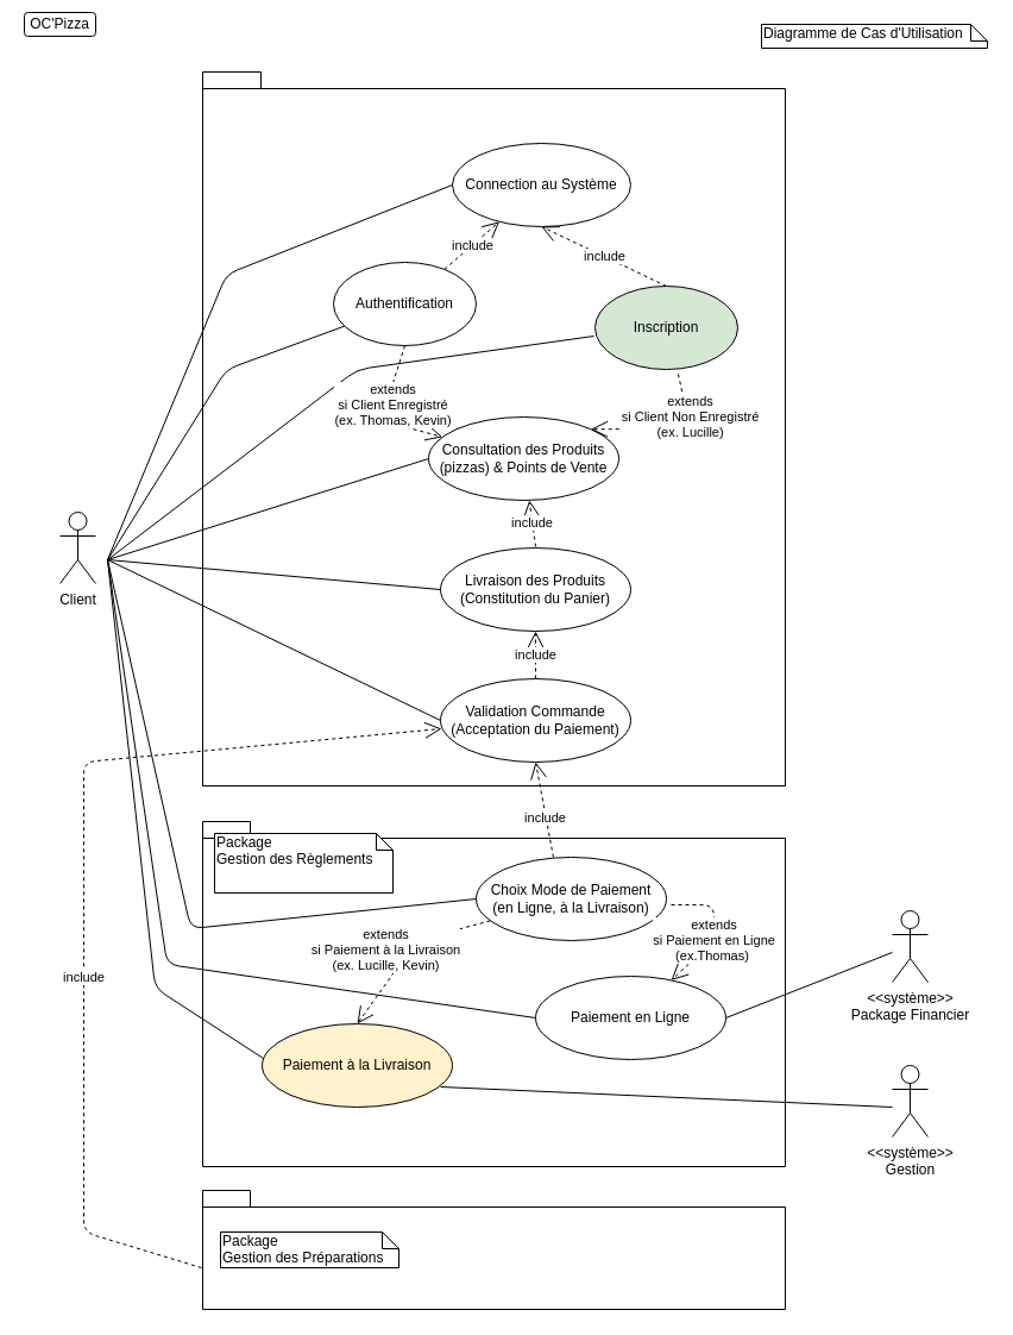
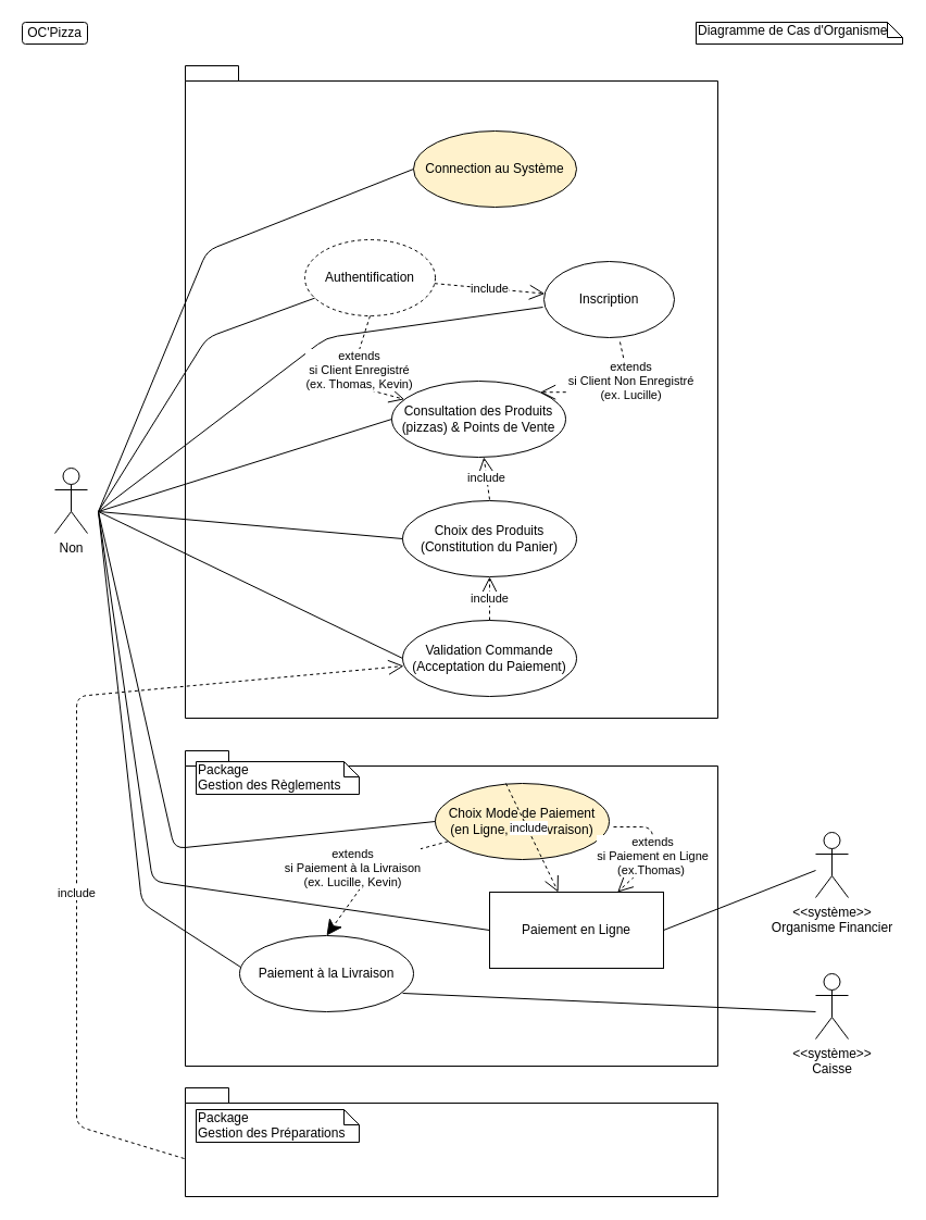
- <mxCell id="5" value="OC'Pizza" style="rounded=1;whiteSpace=wrap;html=1;" parent="1" vertex="1"><mxGeometry x="20" y="10" width="60" height="20" as="geometry" /></mxCell>
+ <mxCell id="5" value="OC'Pizza" style="rounded=1;whiteSpace=wrap;html=1;" parent="1" vertex="1"><mxGeometry x="20" y="20" width="60" height="20" as="geometry" /></mxCell>
- <mxCell id="6" value="Diagramme de Cas d'Utilisation" style="shape=note;whiteSpace=wrap;html=1;size=14;verticalAlign=top;align=left;spacingTop=-6;" parent="1" vertex="1"><mxGeometry x="640" y="20" width="190" height="20" as="geometry" /></mxCell>
+ <mxCell id="6" value="Diagramme de Cas d'Organisme" style="shape=note;whiteSpace=wrap;html=1;size=14;verticalAlign=top;align=left;spacingTop=-6;" parent="1" vertex="1"><mxGeometry x="640" y="20" width="190" height="20" as="geometry" /></mxCell>
- <mxCell id="8" value="Connection au Système" style="ellipse;whiteSpace=wrap;html=1;" parent="1" vertex="1"><mxGeometry x="380" y="120" width="150" height="70" as="geometry" /></mxCell>
+ <mxCell id="8" value="Connection au Système" style="ellipse;whiteSpace=wrap;html=1;fillColor=#fff2cc;" parent="1" vertex="1"><mxGeometry x="380" y="120" width="150" height="70" as="geometry" /></mxCell>
- <mxCell id="29" value="include" style="endArrow=open;endSize=12;dashed=1;html=1;" parent="1" source="9" target="8" edge="1"><mxGeometry width="160" relative="1" as="geometry"><mxPoint x="375" y="219.5" as="sourcePoint" /><mxPoint x="535" y="219.5" as="targetPoint" /></mxGeometry></mxCell>
+ <mxCell id="29" value="include" style="endArrow=open;endSize=12;dashed=1;html=1;" parent="1" source="9" target="10" edge="1"><mxGeometry width="160" relative="1" as="geometry"><mxPoint x="375" y="219.5" as="sourcePoint" /><mxPoint x="535" y="219.5" as="targetPoint" /></mxGeometry></mxCell>
- <mxCell id="30" value="include" style="endArrow=open;endSize=12;dashed=1;html=1;exitX=0.5;exitY=0;exitDx=0;exitDy=0;entryX=0.5;entryY=1;entryDx=0;entryDy=0;" parent="1" source="10" target="8" edge="1"><mxGeometry width="160" relative="1" as="geometry"><mxPoint x="383.324" y="235.894" as="sourcePoint" /><mxPoint x="429.535" y="195.84" as="targetPoint" /></mxGeometry></mxCell>
- <mxCell id="9" value="Authentification" style="ellipse;whiteSpace=wrap;html=1;" parent="1" vertex="1"><mxGeometry x="280" y="220" width="120" height="70" as="geometry" /></mxCell>
+ <mxCell id="9" value="Authentification" style="ellipse;whiteSpace=wrap;html=1;dashed=1;" parent="1" vertex="1"><mxGeometry x="280" y="220" width="120" height="70" as="geometry" /></mxCell>
- <mxCell id="10" value="Inscription" style="ellipse;whiteSpace=wrap;html=1;fillColor=#d5e8d4;" parent="1" vertex="1"><mxGeometry x="500" y="240" width="120" height="70" as="geometry" /></mxCell>
+ <mxCell id="10" value="Inscription" style="ellipse;whiteSpace=wrap;html=1;" parent="1" vertex="1"><mxGeometry x="500" y="240" width="120" height="70" as="geometry" /></mxCell>
- <mxCell id="12" value="Livraison des Produits&lt;br&gt;(Constitution du Panier)" style="ellipse;whiteSpace=wrap;html=1;" parent="1" vertex="1"><mxGeometry x="370" y="460" width="160" height="70" as="geometry" /></mxCell>
+ <mxCell id="12" value="Choix des Produits&lt;br&gt;(Constitution du Panier)" style="ellipse;whiteSpace=wrap;html=1;" parent="1" vertex="1"><mxGeometry x="370" y="460" width="160" height="70" as="geometry" /></mxCell>
- <mxCell id="7" value="Client" style="shape=umlActor;verticalLabelPosition=bottom;labelBackgroundColor=#ffffff;verticalAlign=top;html=1;" parent="1" vertex="1"><mxGeometry x="50" y="430" width="30" height="60" as="geometry" /></mxCell>
+ <mxCell id="7" value="Non" style="shape=umlActor;verticalLabelPosition=bottom;labelBackgroundColor=#ffffff;verticalAlign=top;html=1;" parent="1" vertex="1"><mxGeometry x="50" y="430" width="30" height="60" as="geometry" /></mxCell>
- <mxCell id="33" value="include" style="endArrow=open;endSize=12;dashed=1;html=1;exitX=0.406;exitY=0;exitDx=0;exitDy=0;exitPerimeter=0;entryX=0.5;entryY=1;entryDx=0;entryDy=0;" parent="1" source="22" target="13" edge="1"><mxGeometry x="-0.169" y="1" width="160" relative="1" as="geometry"><mxPoint x="430" y="750" as="sourcePoint" /><mxPoint x="590" y="750" as="targetPoint" /><mxPoint as="offset" /></mxGeometry></mxCell>
+ <mxCell id="33" value="include" style="endArrow=open;endSize=12;dashed=1;html=1;exitX=0.406;exitY=0;exitDx=0;exitDy=0;exitPerimeter=0;" parent="1" source="22" target="21" edge="1"><mxGeometry x="-0.169" y="1" width="160" relative="1" as="geometry"><mxPoint x="430" y="750" as="sourcePoint" /><mxPoint x="590" y="750" as="targetPoint" /><mxPoint as="offset" /></mxGeometry></mxCell>
- <mxCell id="20" value="Package&lt;br&gt;Gestion des Règlements" style="shape=note;whiteSpace=wrap;html=1;size=14;verticalAlign=top;align=left;spacingTop=-6;" parent="1" vertex="1"><mxGeometry x="180" y="700" width="150" height="50" as="geometry" /></mxCell>
+ <mxCell id="20" value="Package&lt;br&gt;Gestion des Règlements" style="shape=note;whiteSpace=wrap;html=1;size=14;verticalAlign=top;align=left;spacingTop=-6;" parent="1" vertex="1"><mxGeometry x="180" y="700" width="150" height="30" as="geometry" /></mxCell>
- <mxCell id="22" value="Choix Mode de Paiement&lt;br&gt;(en Ligne, à la Livraison)" style="ellipse;whiteSpace=wrap;html=1;" parent="1" vertex="1"><mxGeometry x="400" y="720" width="160" height="70" as="geometry" /></mxCell>
+ <mxCell id="22" value="Choix Mode de Paiement&lt;br&gt;(en Ligne, à la Livraison)" style="ellipse;whiteSpace=wrap;html=1;fillColor=#fff2cc;" parent="1" vertex="1"><mxGeometry x="400" y="720" width="160" height="70" as="geometry" /></mxCell>
- <mxCell id="26" value="&amp;lt;&amp;lt;système&amp;gt;&amp;gt;&lt;br&gt;Package Financier" style="shape=umlActor;verticalLabelPosition=bottom;labelBackgroundColor=#ffffff;verticalAlign=top;html=1;" parent="1" vertex="1"><mxGeometry x="750" y="765" width="30" height="60" as="geometry" /></mxCell>
+ <mxCell id="26" value="&amp;lt;&amp;lt;système&amp;gt;&amp;gt;&lt;br&gt;Organisme Financier" style="shape=umlActor;verticalLabelPosition=bottom;labelBackgroundColor=#ffffff;verticalAlign=top;html=1;" parent="1" vertex="1"><mxGeometry x="750" y="765" width="30" height="60" as="geometry" /></mxCell>
- <mxCell id="41" value="extends&lt;br&gt;si Paiement à la Livraison&lt;br&gt;(ex. Lucille, Kevin)" style="endArrow=open;endSize=12;dashed=1;html=1;entryX=0.5;entryY=0;entryDx=0;entryDy=0;" parent="1" source="22" target="37" edge="1"><mxGeometry x="-0.046" y="-20" width="160" relative="1" as="geometry"><mxPoint x="423" y="810" as="sourcePoint" /><mxPoint x="263" y="810" as="targetPoint" /><Array as="points"><mxPoint x="350" y="790" /></Array><mxPoint x="-5" y="13" as="offset" /></mxGeometry></mxCell>
+ <mxCell id="41" value="extends&lt;br&gt;si Paiement à la Livraison&lt;br&gt;(ex. Lucille, Kevin)" style="endArrow=classic;endSize=12;dashed=1;html=1;entryX=0.5;entryY=0;entryDx=0;entryDy=0;" parent="1" source="22" target="37" edge="1"><mxGeometry x="-0.046" y="-20" width="160" relative="1" as="geometry"><mxPoint x="423" y="810" as="sourcePoint" /><mxPoint x="263" y="810" as="targetPoint" /><Array as="points"><mxPoint x="350" y="790" /></Array><mxPoint x="-5" y="13" as="offset" /></mxGeometry></mxCell>
- <mxCell id="21" value="Paiement en Ligne" style="ellipse;whiteSpace=wrap;html=1;" parent="1" vertex="1"><mxGeometry x="450" y="820" width="160" height="70" as="geometry" /></mxCell>
+ <mxCell id="21" value="Paiement en Ligne" style="whiteSpace=wrap;html=1;rounded=0;" parent="1" vertex="1"><mxGeometry x="450" y="820" width="160" height="70" as="geometry" /></mxCell>
- <mxCell id="37" value="Paiement à la Livraison" style="ellipse;whiteSpace=wrap;html=1;fillColor=#fff2cc;" parent="1" vertex="1"><mxGeometry x="220" y="860" width="160" height="70" as="geometry" /></mxCell>
+ <mxCell id="37" value="Paiement à la Livraison" style="ellipse;whiteSpace=wrap;html=1;" parent="1" vertex="1"><mxGeometry x="220" y="860" width="160" height="70" as="geometry" /></mxCell>
- <mxCell id="38" value="&amp;lt;&amp;lt;système&amp;gt;&amp;gt;&lt;br&gt;Gestion" style="shape=umlActor;verticalLabelPosition=bottom;labelBackgroundColor=#ffffff;verticalAlign=top;html=1;" parent="1" vertex="1"><mxGeometry x="750" y="895" width="30" height="60" as="geometry" /></mxCell>
+ <mxCell id="38" value="&amp;lt;&amp;lt;système&amp;gt;&amp;gt;&lt;br&gt;Caisse" style="shape=umlActor;verticalLabelPosition=bottom;labelBackgroundColor=#ffffff;verticalAlign=top;html=1;" parent="1" vertex="1"><mxGeometry x="750" y="895" width="30" height="60" as="geometry" /></mxCell>
- <mxCell id="23" value="Package&lt;br&gt;Gestion des Préparations" style="shape=note;whiteSpace=wrap;html=1;size=14;verticalAlign=top;align=left;spacingTop=-6;" parent="1" vertex="1"><mxGeometry x="185" y="1035" width="150" height="30" as="geometry" /></mxCell>
+ <mxCell id="23" value="Package&lt;br&gt;Gestion des Préparations" style="shape=note;whiteSpace=wrap;html=1;size=14;verticalAlign=top;align=left;spacingTop=-6;" parent="1" vertex="1"><mxGeometry x="180" y="1020" width="150" height="30" as="geometry" /></mxCell>
